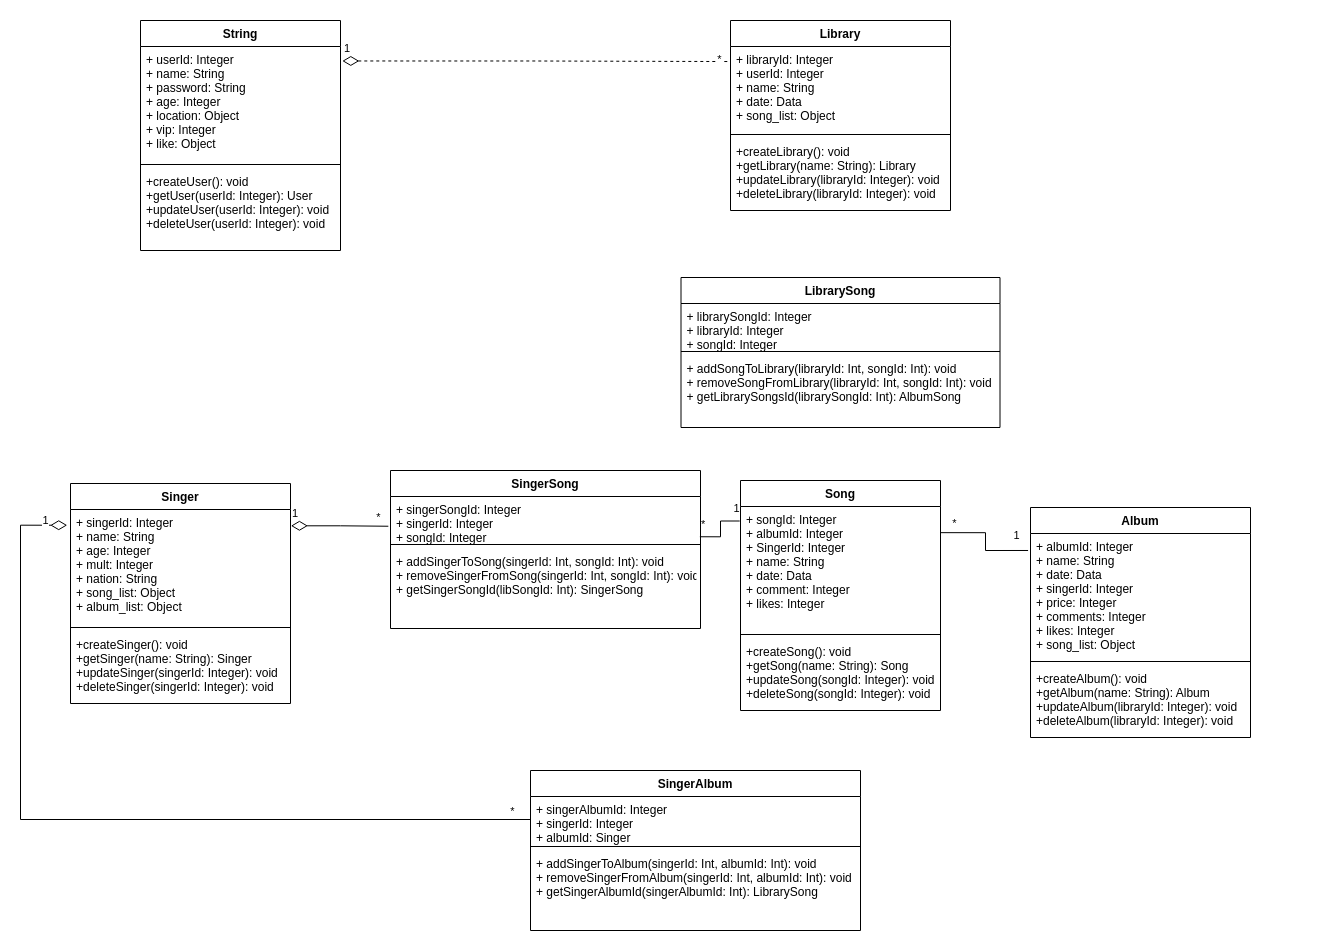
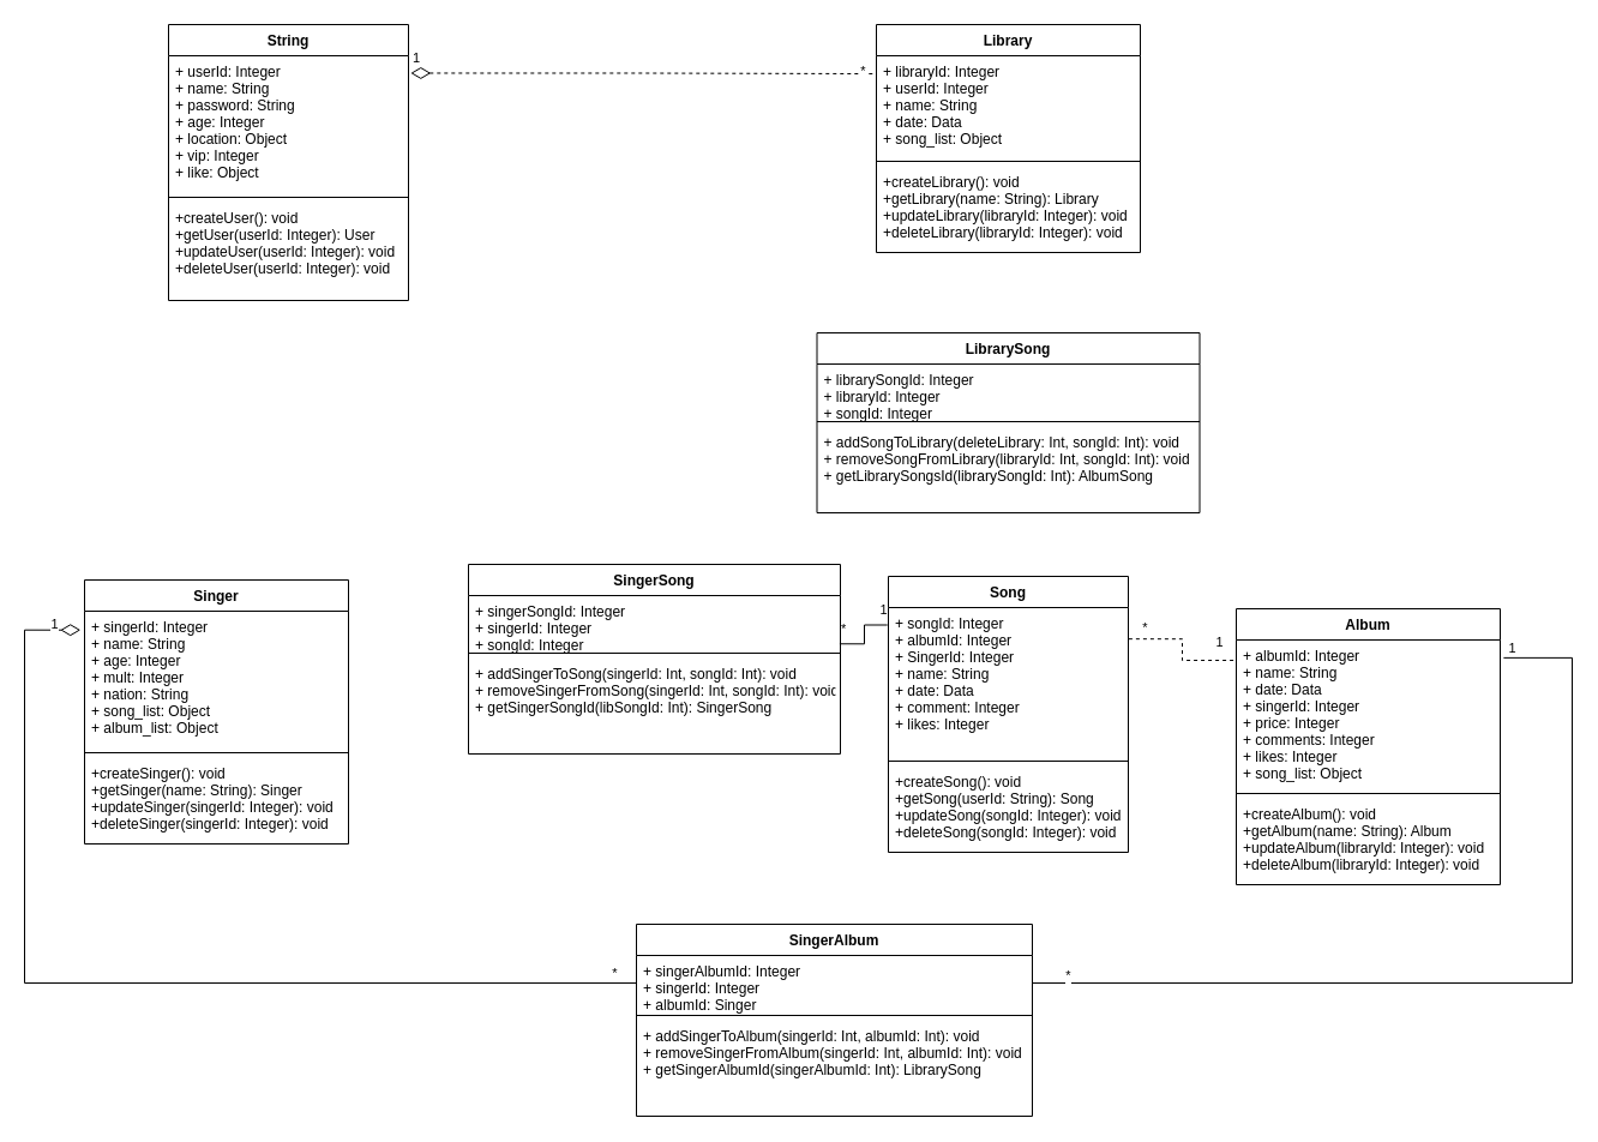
- <mxCell id="43" value="+ addSongToLibrary(libraryId: Int, songId: Int): void&#10;+ removeSongFromLibrary(libraryId: Int, songId: Int): void&#10;+ getLibrarySongsId(librarySongId: Int): AlbumSong" style="text;strokeColor=none;fillColor=none;align=left;verticalAlign=top;spacingLeft=4;spacingRight=4;overflow=hidden;rotatable=0;points=[[0,0.5],[1,0.5]];portConstraint=eastwest;" parent="40" vertex="1"><mxGeometry y="78" width="319" height="72" as="geometry" /></mxCell>
+ <mxCell id="43" value="+ addSongToLibrary(deleteLibrary: Int, songId: Int): void&#10;+ removeSongFromLibrary(libraryId: Int, songId: Int): void&#10;+ getLibrarySongsId(librarySongId: Int): AlbumSong" style="text;strokeColor=none;fillColor=none;align=left;verticalAlign=top;spacingLeft=4;spacingRight=4;overflow=hidden;rotatable=0;points=[[0,0.5],[1,0.5]];portConstraint=eastwest;" parent="40" vertex="1"><mxGeometry y="78" width="319" height="72" as="geometry" /></mxCell>
- <mxCell id="34" value="1" style="endArrow=none;html=1;endSize=12;startArrow=diamondThin;startSize=14;startFill=0;edgeStyle=orthogonalEdgeStyle;align=left;verticalAlign=bottom;rounded=0;endFill=0;entryX=-0.007;entryY=0.676;entryDx=0;entryDy=0;entryPerimeter=0;exitX=1.002;exitY=0.143;exitDx=0;exitDy=0;exitPerimeter=0;" parent="1" source="23" target="37" edge="1"><mxGeometry x="-1" y="3" relative="1" as="geometry"><mxPoint x="420" y="528" as="sourcePoint" /><mxPoint x="490" y="528" as="targetPoint" /><Array as="points" /><mxPoint as="offset" /></mxGeometry></mxCell>
- <mxCell id="35" value="*" style="edgeLabel;html=1;align=center;verticalAlign=middle;resizable=0;points=[];" parent="34" vertex="1" connectable="0"><mxGeometry x="0.678" relative="1" as="geometry"><mxPoint x="5" y="-9" as="offset" /></mxGeometry></mxCell>
- <mxCell id="6" value="1" style="edgeStyle=orthogonalEdgeStyle;rounded=0;orthogonalLoop=1;jettySize=auto;html=1;startArrow=none;startFill=0;endArrow=none;endFill=0;entryX=-0.011;entryY=0.137;entryDx=0;entryDy=0;entryPerimeter=0;exitX=1.002;exitY=0.211;exitDx=0;exitDy=0;exitPerimeter=0;" parent="1" source="9" target="16" edge="1"><mxGeometry x="0.778" y="15" relative="1" as="geometry"><mxPoint x="1030" y="595" as="targetPoint" /><mxPoint as="offset" /></mxGeometry></mxCell>
+ <mxCell id="6" value="1" style="edgeStyle=orthogonalEdgeStyle;rounded=0;orthogonalLoop=1;jettySize=auto;html=1;startArrow=none;startFill=0;endArrow=none;endFill=0;entryX=-0.011;entryY=0.137;entryDx=0;entryDy=0;entryPerimeter=0;exitX=1.002;exitY=0.211;exitDx=0;exitDy=0;exitPerimeter=0;dashed=1;" parent="1" source="9" target="16" edge="1"><mxGeometry x="0.778" y="15" relative="1" as="geometry"><mxPoint x="1030" y="595" as="targetPoint" /><mxPoint as="offset" /></mxGeometry></mxCell>
- <mxCell id="11" value="+createSong(): void&#10;+getSong(name: String): Song&#10;+updateSong(songId: Integer): void&#10;+deleteSong(songId: Integer): void" style="text;strokeColor=none;fillColor=none;align=left;verticalAlign=top;spacingLeft=4;spacingRight=4;overflow=hidden;rotatable=0;points=[[0,0.5],[1,0.5]];portConstraint=eastwest;" parent="8" vertex="1"><mxGeometry y="158" width="200" height="72" as="geometry" /></mxCell>
+ <mxCell id="11" value="+createSong(): void&#10;+getSong(userId: String): Song&#10;+updateSong(songId: Integer): void&#10;+deleteSong(songId: Integer): void" style="text;strokeColor=none;fillColor=none;align=left;verticalAlign=top;spacingLeft=4;spacingRight=4;overflow=hidden;rotatable=0;points=[[0,0.5],[1,0.5]];portConstraint=eastwest;" parent="8" vertex="1"><mxGeometry y="158" width="200" height="72" as="geometry" /></mxCell>
+ <mxCell id="12" style="edgeStyle=orthogonalEdgeStyle;rounded=0;orthogonalLoop=1;jettySize=auto;html=1;startArrow=none;startFill=0;endArrow=none;endFill=0;exitX=1.013;exitY=0.12;exitDx=0;exitDy=0;exitPerimeter=0;" parent="1" source="16" target="45" edge="1"><mxGeometry relative="1" as="geometry"><mxPoint x="1290" y="600" as="sourcePoint" /><Array as="points"><mxPoint x="1310" y="548" /><mxPoint x="1310" y="819" /></Array></mxGeometry></mxCell>
+ <mxCell id="13" value="*" style="edgeLabel;html=1;align=center;verticalAlign=middle;resizable=0;points=[];" parent="12" vertex="1" connectable="0"><mxGeometry x="0.926" y="-2" relative="1" as="geometry"><mxPoint y="-5" as="offset" /></mxGeometry></mxCell>
+ <mxCell id="14" value="1" style="edgeLabel;html=1;align=center;verticalAlign=middle;resizable=0;points=[];" vertex="1" connectable="0" parent="12"><mxGeometry x="-0.943" y="-1" relative="1" as="geometry"><mxPoint x="-15" y="-9" as="offset" /></mxGeometry></mxCell>
